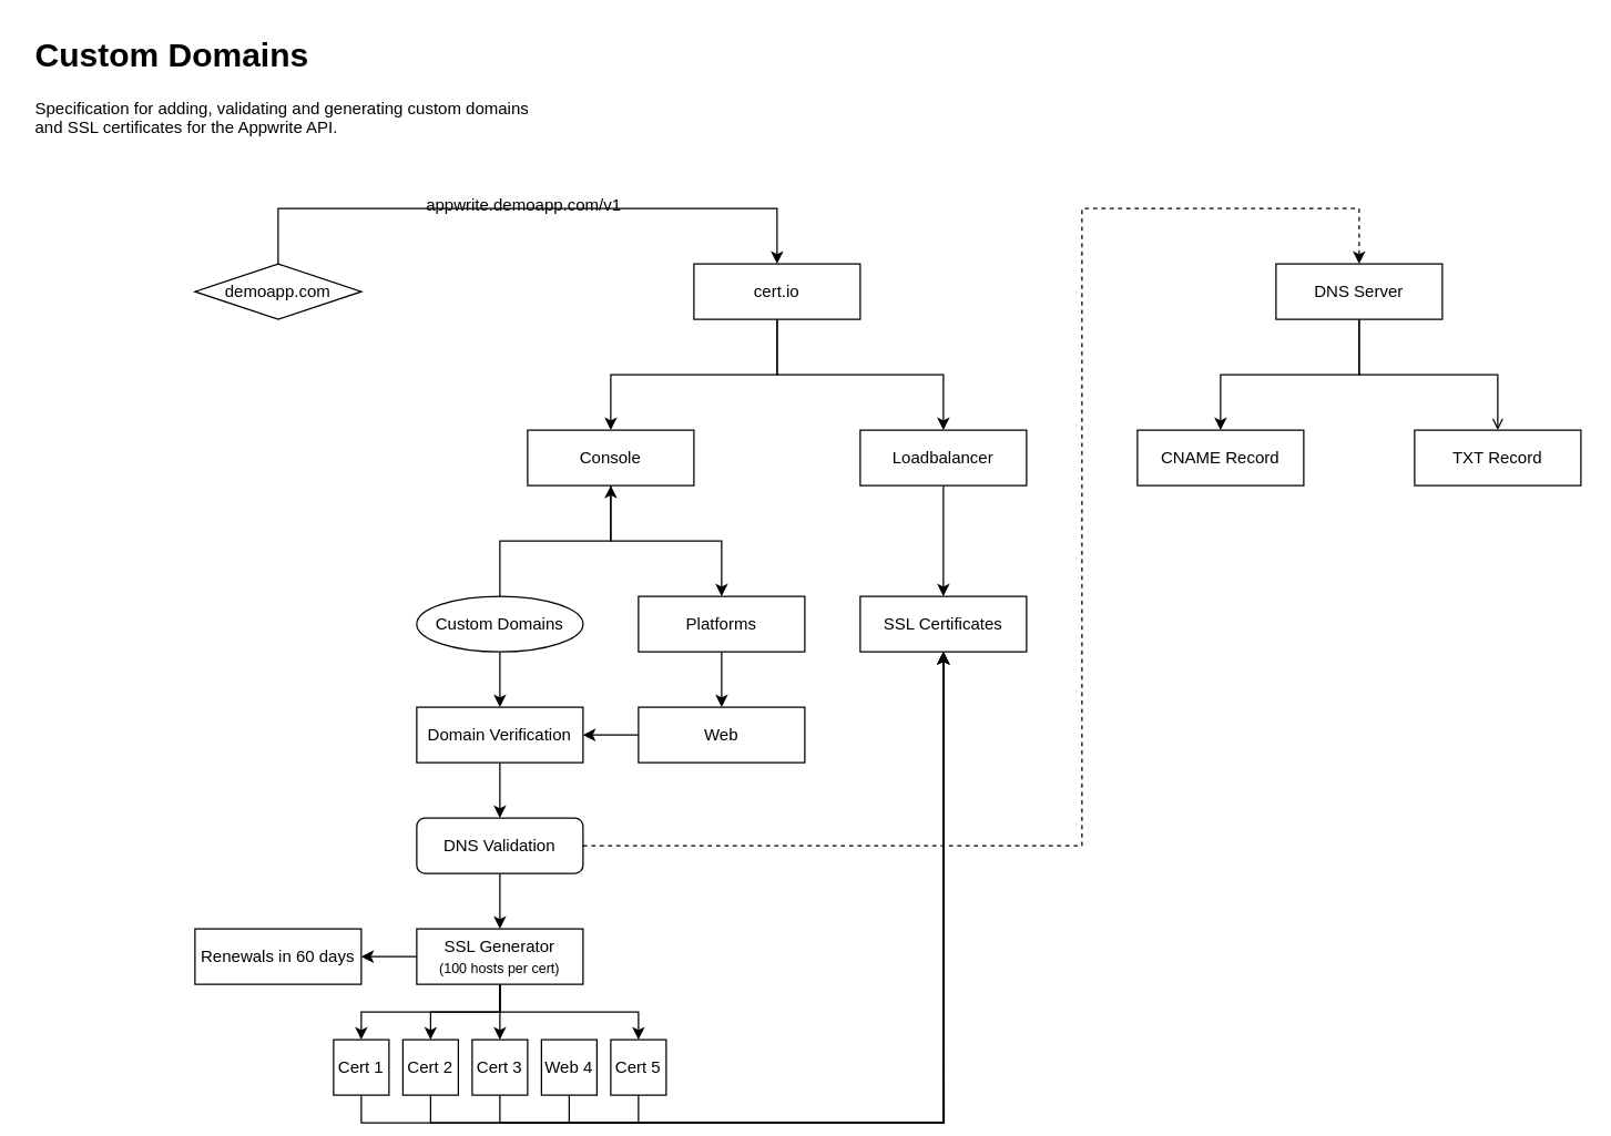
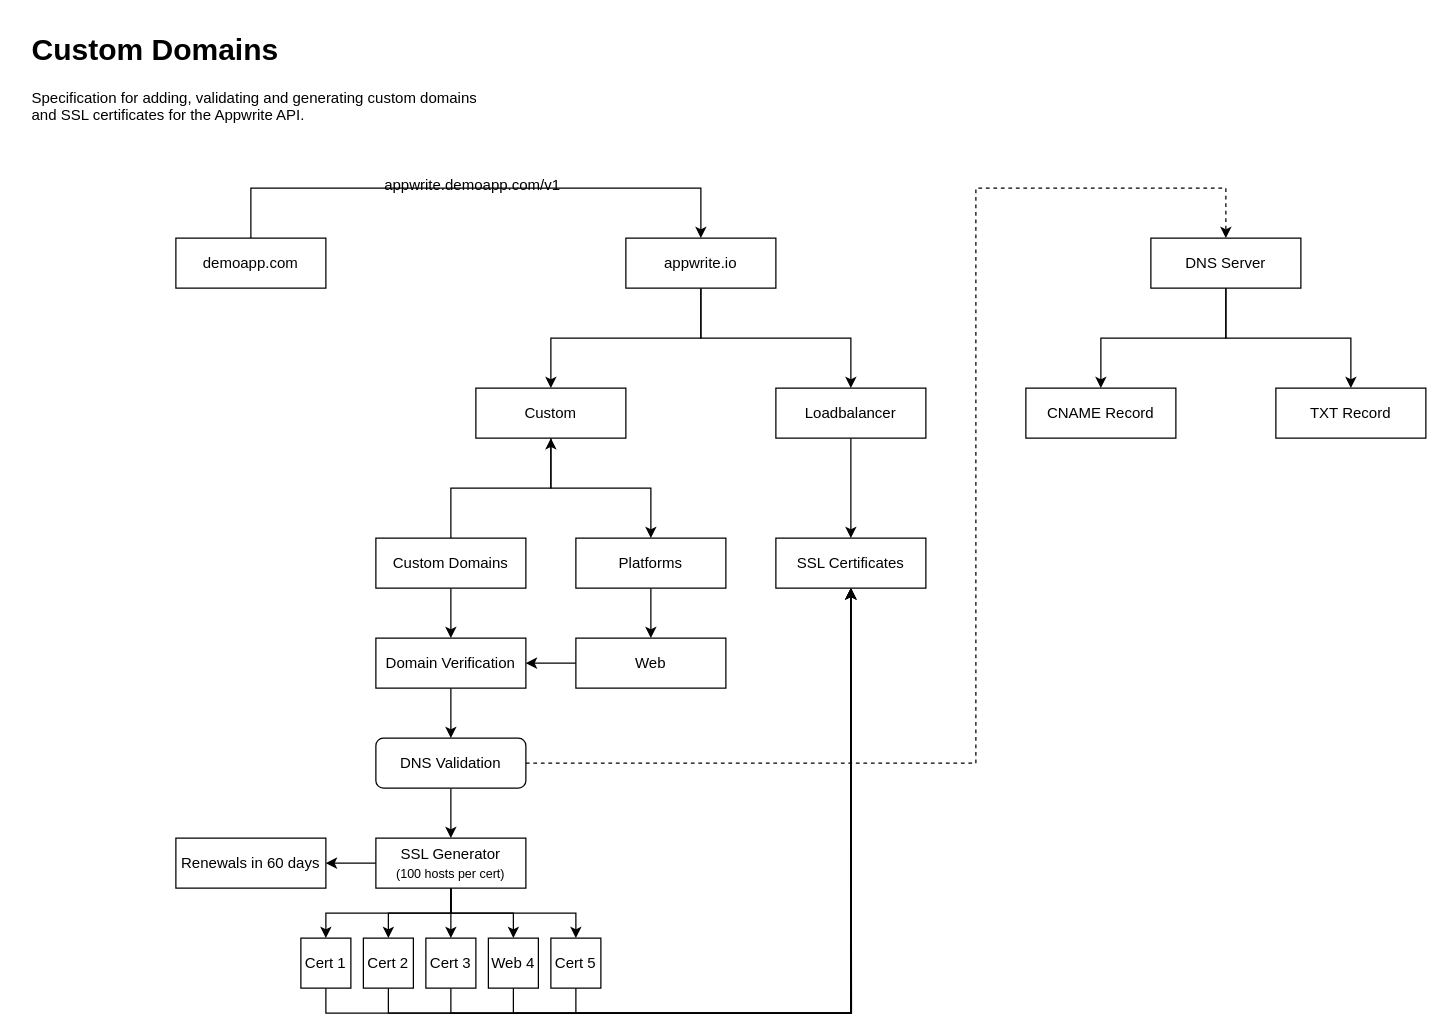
- <mxCell id="32" value="demoapp.com" style="rhombus;whiteSpace=wrap;html=1;labelBorderColor=none;" parent="1" vertex="1"><mxGeometry x="140" y="190" width="120" height="40" as="geometry" /></mxCell>
+ <mxCell id="32" value="demoapp.com" style="rounded=0;whiteSpace=wrap;html=1;labelBorderColor=none;" parent="1" vertex="1"><mxGeometry x="140" y="190" width="120" height="40" as="geometry" /></mxCell>
- <mxCell id="21" value="cert.io" style="rounded=0;whiteSpace=wrap;html=1;labelBorderColor=none;" parent="1" vertex="1"><mxGeometry x="500" y="190" width="120" height="40" as="geometry" /></mxCell>
+ <mxCell id="21" value="appwrite.io" style="rounded=0;whiteSpace=wrap;html=1;labelBorderColor=none;" parent="1" vertex="1"><mxGeometry x="500" y="190" width="120" height="40" as="geometry" /></mxCell>
- <mxCell id="23" style="edgeStyle=orthogonalEdgeStyle;rounded=0;orthogonalLoop=1;jettySize=auto;html=1;exitX=0.5;exitY=1;exitDx=0;exitDy=0;labelBorderColor=none;endArrow=open;" parent="1" source="24" target="26" edge="1"><mxGeometry relative="1" as="geometry" /></mxCell>
+ <mxCell id="23" style="edgeStyle=orthogonalEdgeStyle;rounded=0;orthogonalLoop=1;jettySize=auto;html=1;exitX=0.5;exitY=1;exitDx=0;exitDy=0;labelBorderColor=none;" parent="1" source="24" target="26" edge="1"><mxGeometry relative="1" as="geometry" /></mxCell>
- <mxCell id="3" value="Console" style="rounded=0;whiteSpace=wrap;html=1;labelBorderColor=none;" parent="1" vertex="1"><mxGeometry x="380" y="310" width="120" height="40" as="geometry" /></mxCell>
+ <mxCell id="3" value="Custom" style="rounded=0;whiteSpace=wrap;html=1;labelBorderColor=none;" parent="1" vertex="1"><mxGeometry x="380" y="310" width="120" height="40" as="geometry" /></mxCell>
- <mxCell id="37" value="Custom Domains" style="ellipse;whiteSpace=wrap;html=1;labelBorderColor=none;" parent="1" vertex="1"><mxGeometry x="300" y="430" width="120" height="40" as="geometry" /></mxCell>
+ <mxCell id="37" value="Custom Domains" style="rounded=0;whiteSpace=wrap;html=1;labelBorderColor=none;" parent="1" vertex="1"><mxGeometry x="300" y="430" width="120" height="40" as="geometry" /></mxCell>
+ <mxCell id="12" style="edgeStyle=orthogonalEdgeStyle;rounded=0;orthogonalLoop=1;jettySize=auto;html=1;exitX=0.5;exitY=1;exitDx=0;exitDy=0;entryX=0.5;entryY=0;entryDx=0;entryDy=0;labelBorderColor=none;" parent="1" source="15" target="45" edge="1"><mxGeometry relative="1" as="geometry" /></mxCell>
